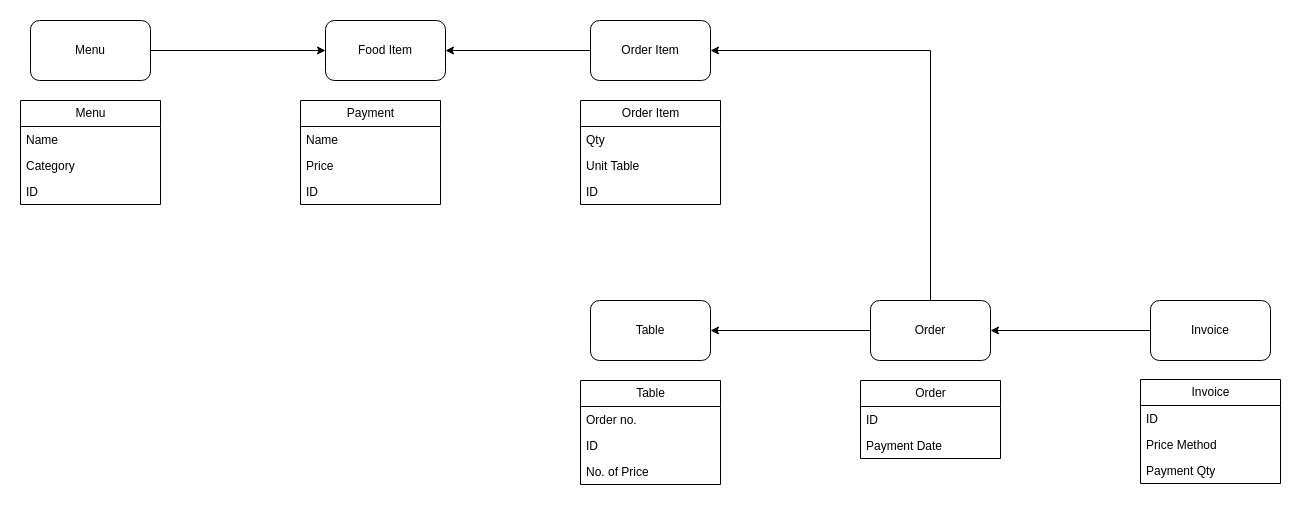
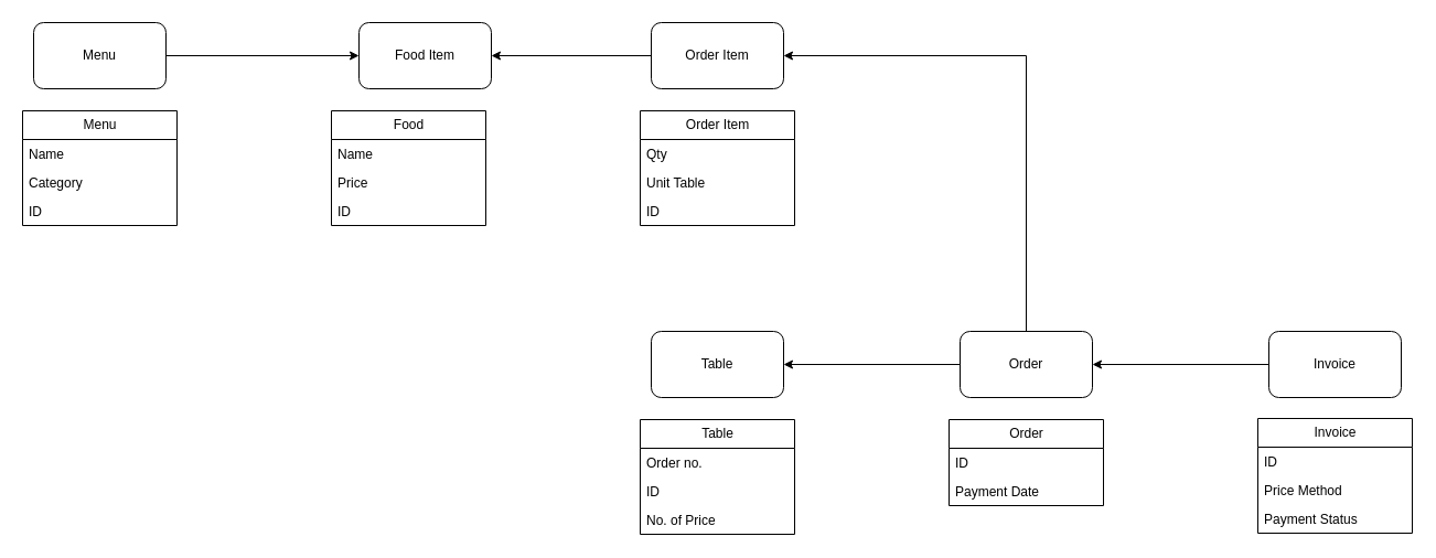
- <mxCell id="12" value="Payment" style="swimlane;fontStyle=0;childLayout=stackLayout;horizontal=1;startSize=26;fillColor=none;horizontalStack=0;resizeParent=1;resizeParentMax=0;resizeLast=0;collapsible=1;marginBottom=0;html=1;" vertex="1" parent="1"><mxGeometry x="300" y="100" width="140" height="104" as="geometry" /></mxCell>
+ <mxCell id="12" value="Food" style="swimlane;fontStyle=0;childLayout=stackLayout;horizontal=1;startSize=26;fillColor=none;horizontalStack=0;resizeParent=1;resizeParentMax=0;resizeLast=0;collapsible=1;marginBottom=0;html=1;" vertex="1" parent="1"><mxGeometry x="300" y="100" width="140" height="104" as="geometry" /></mxCell>
- <mxCell id="27" value="Payment Qty" style="text;strokeColor=none;fillColor=none;align=left;verticalAlign=top;spacingLeft=4;spacingRight=4;overflow=hidden;rotatable=0;points=[[0,0.5],[1,0.5]];portConstraint=eastwest;whiteSpace=wrap;html=1;" vertex="1" parent="24"><mxGeometry y="78" width="140" height="26" as="geometry" /></mxCell>
+ <mxCell id="27" value="Payment Status" style="text;strokeColor=none;fillColor=none;align=left;verticalAlign=top;spacingLeft=4;spacingRight=4;overflow=hidden;rotatable=0;points=[[0,0.5],[1,0.5]];portConstraint=eastwest;whiteSpace=wrap;html=1;" vertex="1" parent="24"><mxGeometry y="78" width="140" height="26" as="geometry" /></mxCell>
